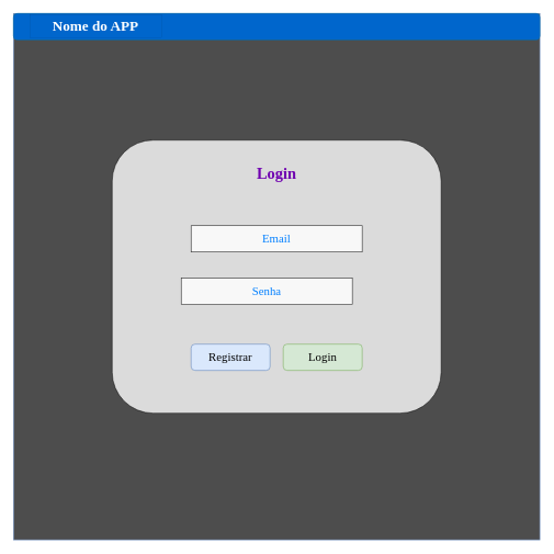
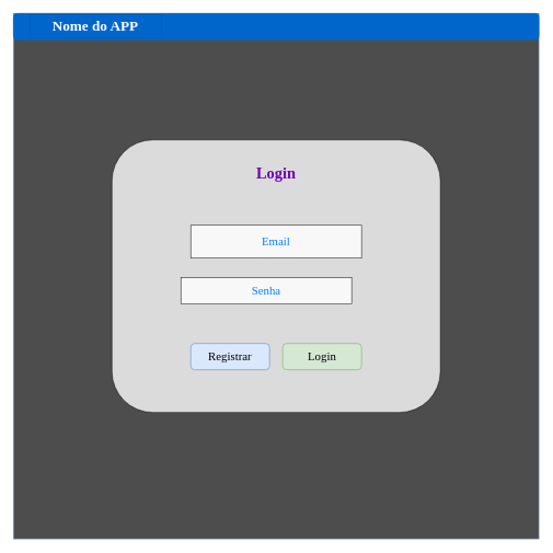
- <mxCell id="6" value="&lt;font style=&quot;font-size: 18px;&quot;&gt;Email&lt;/font&gt;" style="rounded=0;whiteSpace=wrap;html=1;glass=0;fontColor=#007FFF;opacity=80;fontSize=18;fontFamily=Comic Sans MS;" parent="1" vertex="1"><mxGeometry x="290" y="342.5" width="260" height="40" as="geometry" /></mxCell>
+ <mxCell id="6" value="&lt;font style=&quot;font-size: 18px;&quot;&gt;Email&lt;/font&gt;" style="rounded=0;whiteSpace=wrap;html=1;glass=0;fontColor=#007FFF;opacity=80;fontSize=18;fontFamily=Comic Sans MS;" parent="1" vertex="1"><mxGeometry x="290" y="342.5" width="260" height="50" as="geometry" /></mxCell>
